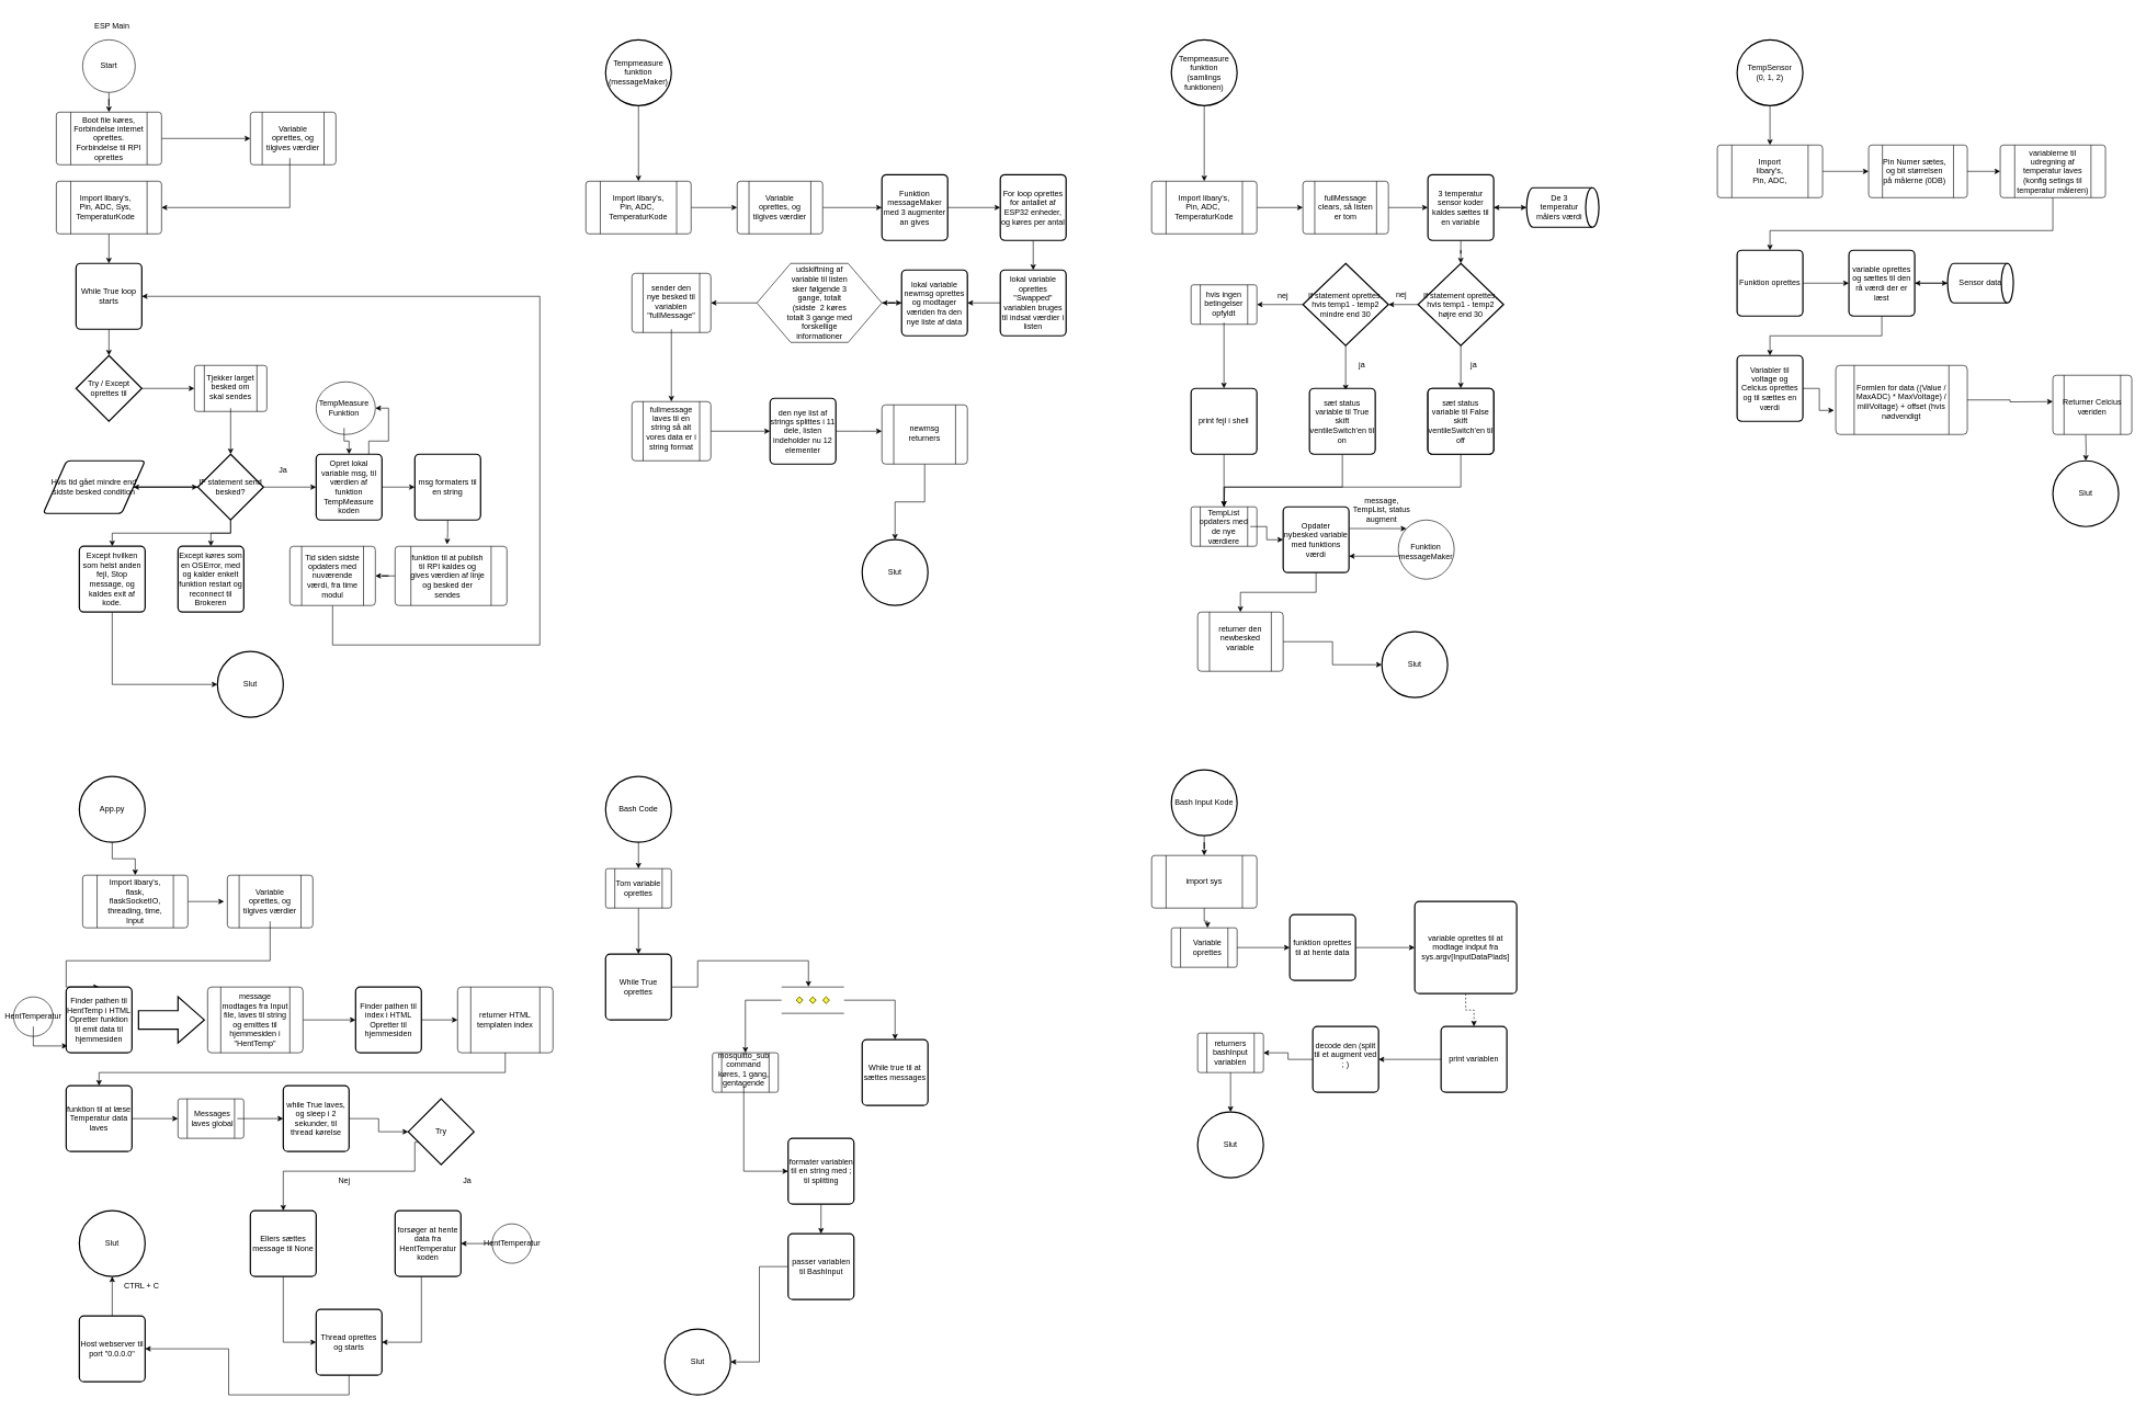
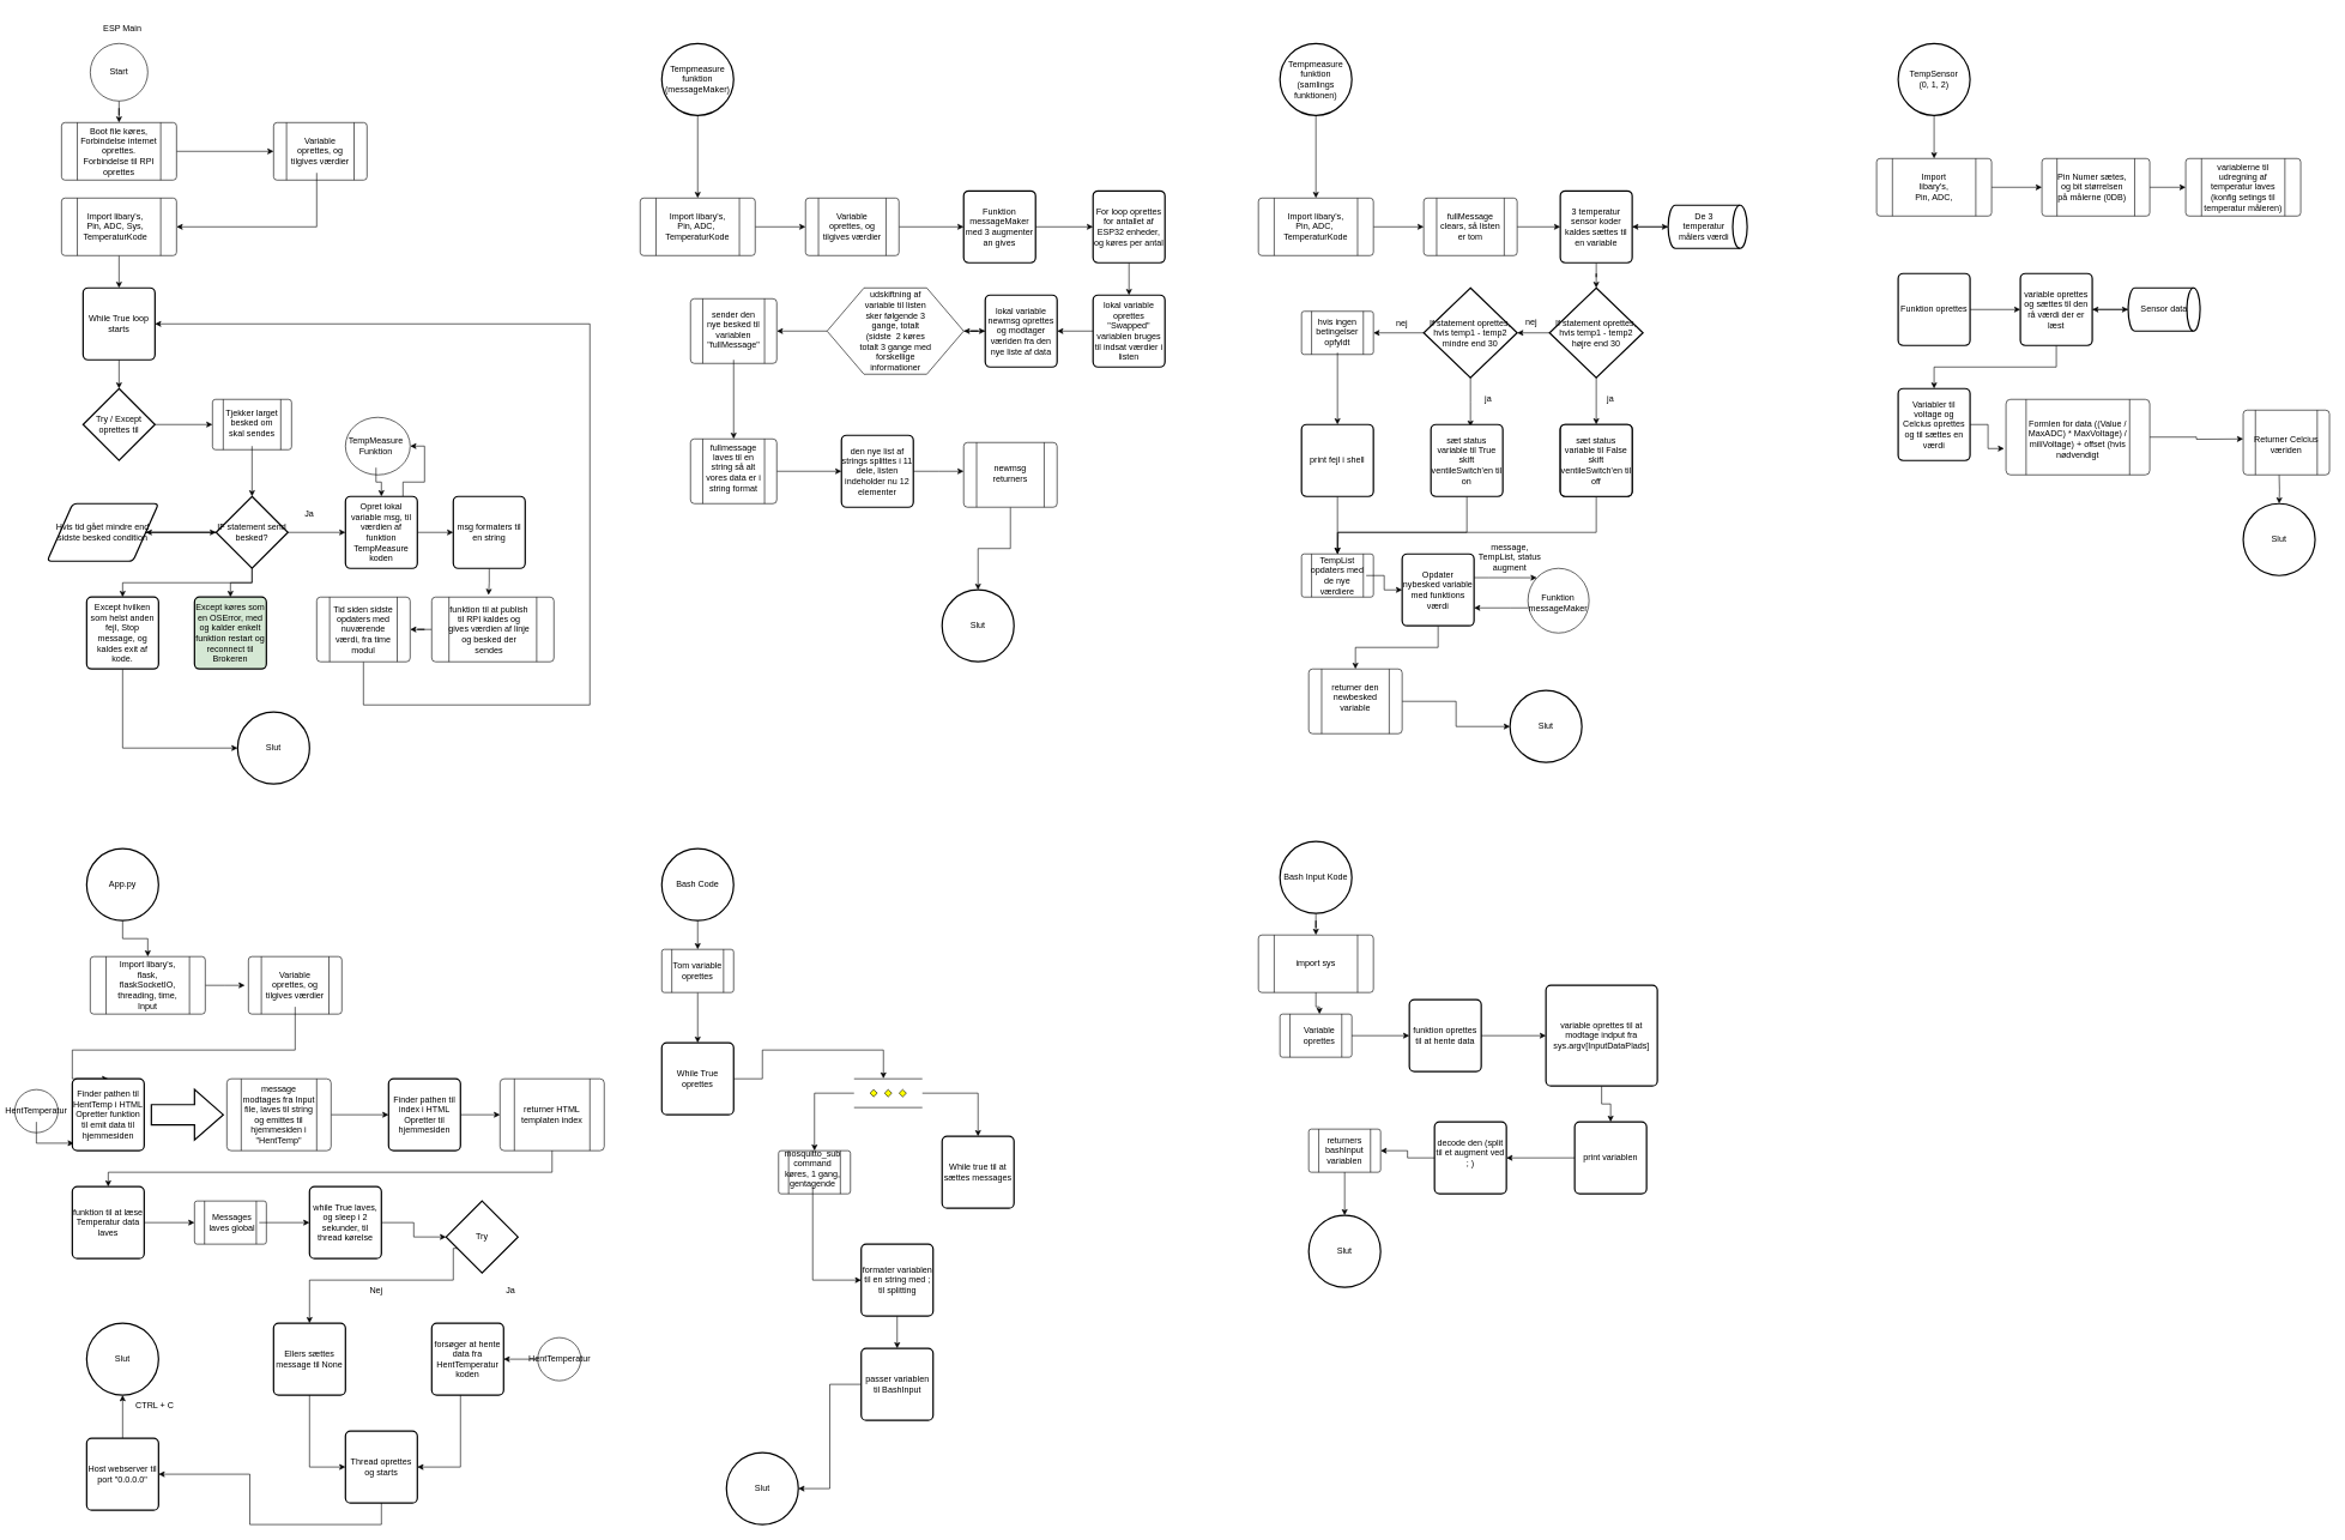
- <mxCell id="129" style="edgeStyle=orthogonalEdgeStyle;rounded=0;orthogonalLoop=1;jettySize=auto;html=1;" parent="1" source="130" target="132" edge="1"><mxGeometry relative="1" as="geometry"><Array as="points"><mxPoint x="3120" y="350" /><mxPoint x="2690" y="350" /></Array></mxGeometry></mxCell>
- <mxCell id="38" value="Except køres som en OSError, med og kalder enkelt funktion restart og reconnect til Brokeren" style="rounded=1;whiteSpace=wrap;html=1;absoluteArcSize=1;arcSize=14;strokeWidth=2;" parent="1" vertex="1"><mxGeometry x="270" y="830" width="100" height="100" as="geometry" /></mxCell>
+ <mxCell id="38" value="Except køres som en OSError, med og kalder enkelt funktion restart og reconnect til Brokeren" style="rounded=1;whiteSpace=wrap;html=1;absoluteArcSize=1;arcSize=14;strokeWidth=2;fillColor=#d5e8d4;" parent="1" vertex="1"><mxGeometry x="270" y="830" width="100" height="100" as="geometry" /></mxCell>
- <mxCell id="229" style="edgeStyle=orthogonalEdgeStyle;rounded=0;orthogonalLoop=1;jettySize=auto;html=1;dashed=1;" parent="1" source="230" target="232" edge="1"><mxGeometry relative="1" as="geometry" /></mxCell>
+ <mxCell id="229" style="edgeStyle=orthogonalEdgeStyle;rounded=0;orthogonalLoop=1;jettySize=auto;html=1;" parent="1" source="230" target="232" edge="1"><mxGeometry relative="1" as="geometry" /></mxCell>
